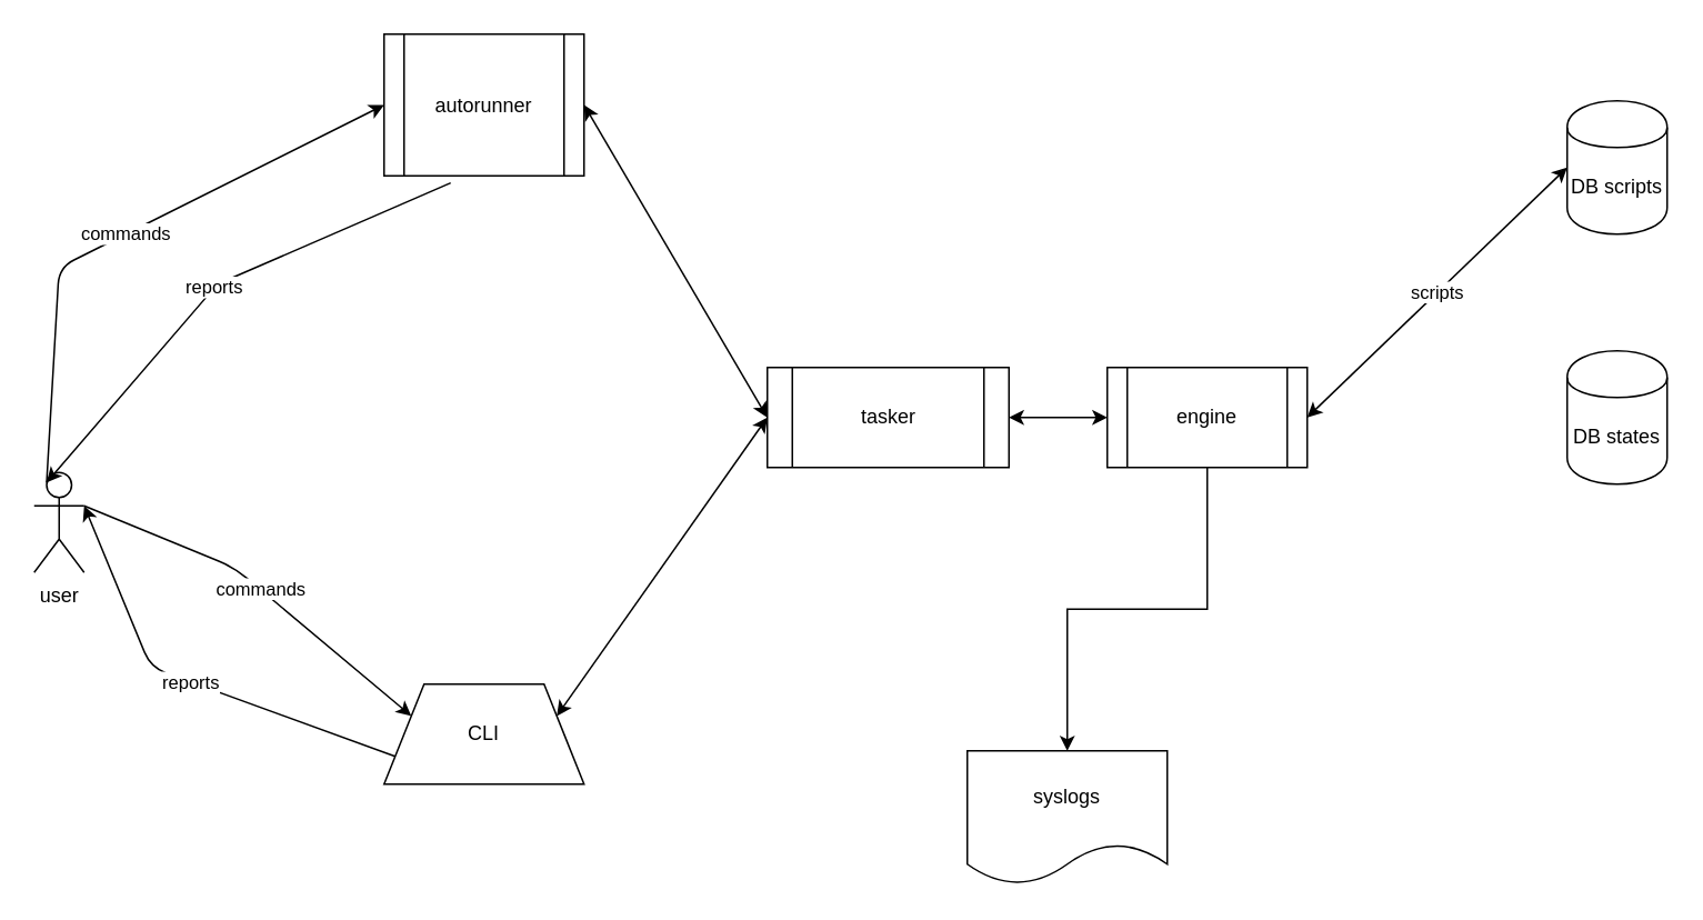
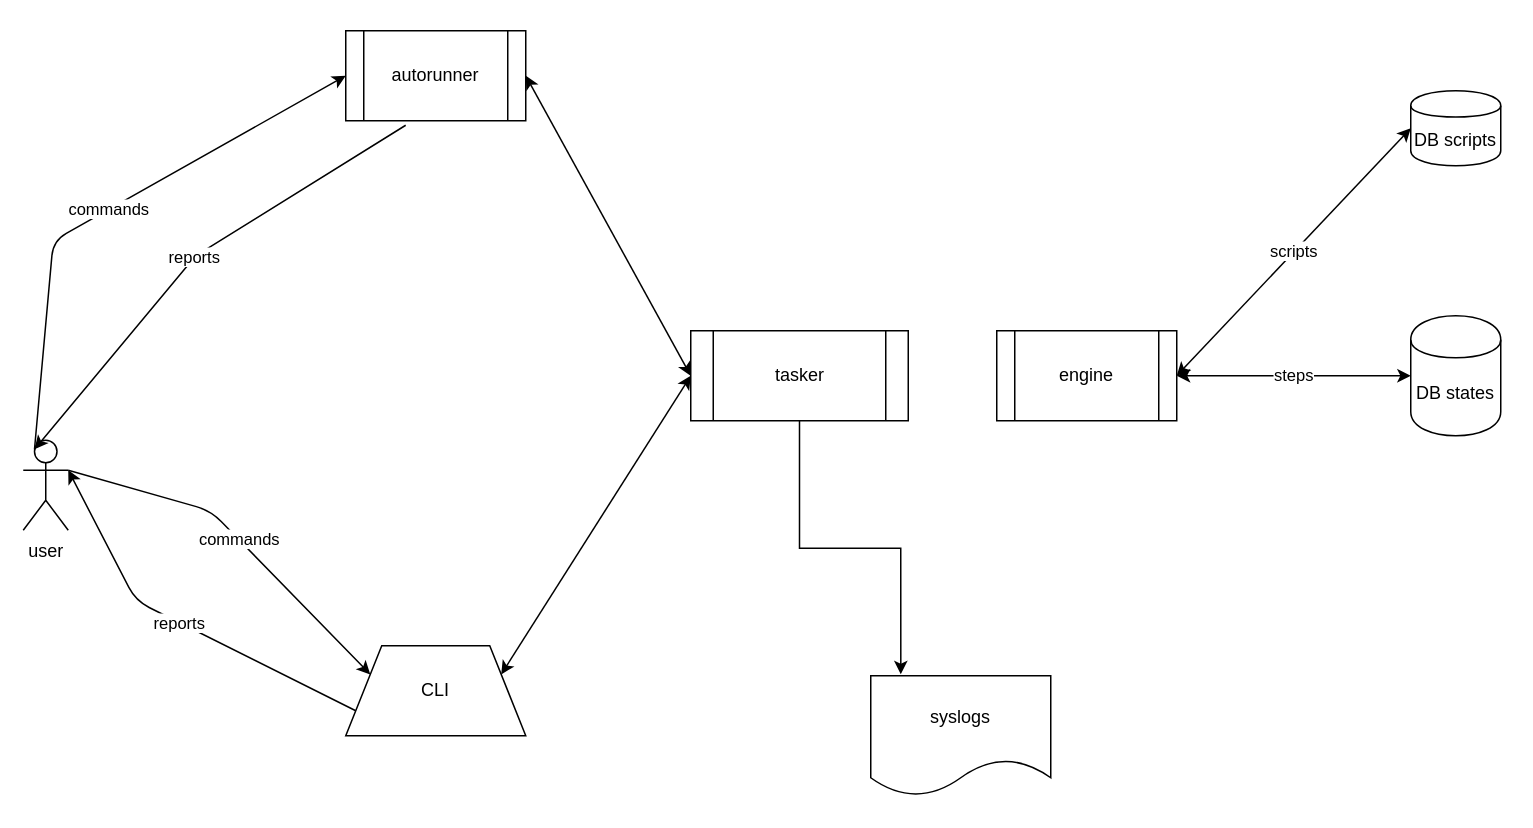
- <mxCell id="14" value="autorunner" style="shape=process;whiteSpace=wrap;html=1;backgroundOutline=1;" vertex="1" parent="1"><mxGeometry x="230" y="20" width="120" height="85" as="geometry" /></mxCell>
+ <mxCell id="14" value="autorunner" style="shape=process;whiteSpace=wrap;html=1;backgroundOutline=1;" vertex="1" parent="1"><mxGeometry x="230" y="20" width="120" height="60" as="geometry" /></mxCell>
- <mxCell id="4" value="DB scripts" style="shape=cylinder;whiteSpace=wrap;html=1;boundedLbl=1;backgroundOutline=1;" vertex="1" parent="1"><mxGeometry x="940" y="60" width="60" height="80" as="geometry" /></mxCell>
+ <mxCell id="4" value="DB scripts" style="shape=cylinder;whiteSpace=wrap;html=1;boundedLbl=1;backgroundOutline=1;" vertex="1" parent="1"><mxGeometry x="940" y="60" width="60" height="50" as="geometry" /></mxCell>
- <mxCell id="11" value="" style="endArrow=classic;startArrow=classic;html=1;exitX=1;exitY=0.5;exitDx=0;exitDy=0;entryX=0;entryY=0.5;entryDx=0;entryDy=0;" edge="1" parent="1" source="10" target="3"><mxGeometry width="50" height="50" relative="1" as="geometry"><mxPoint x="520" y="310" as="sourcePoint" /><mxPoint x="570" y="260" as="targetPoint" /></mxGeometry></mxCell>
+ <mxCell id="8" value="steps" style="endArrow=classic;startArrow=classic;html=1;exitX=1;exitY=0.5;exitDx=0;exitDy=0;entryX=0;entryY=0.5;entryDx=0;entryDy=0;" edge="1" parent="1" source="3" target="5"><mxGeometry width="50" height="50" relative="1" as="geometry"><mxPoint x="730" y="430" as="sourcePoint" /><mxPoint x="780" y="380" as="targetPoint" /></mxGeometry></mxCell>
- <mxCell id="6" value="user" style="shape=umlActor;verticalLabelPosition=bottom;labelBackgroundColor=#ffffff;verticalAlign=top;html=1;outlineConnect=0;" vertex="1" parent="1"><mxGeometry x="20" y="283" width="30" height="60" as="geometry" /></mxCell>
+ <mxCell id="6" value="user" style="shape=umlActor;verticalLabelPosition=bottom;labelBackgroundColor=#ffffff;verticalAlign=top;html=1;outlineConnect=0;" vertex="1" parent="1"><mxGeometry x="15" y="293" width="30" height="60" as="geometry" /></mxCell>
+ <mxCell id="9" style="edgeStyle=orthogonalEdgeStyle;rounded=0;orthogonalLoop=1;jettySize=auto;html=1;entryX=0.167;entryY=-0.012;entryDx=0;entryDy=0;entryPerimeter=0;startArrow=none;startFill=0;" edge="1" parent="1" source="10" target="17"><mxGeometry relative="1" as="geometry" /></mxCell>
- <mxCell id="2" style="edgeStyle=orthogonalEdgeStyle;rounded=0;orthogonalLoop=1;jettySize=auto;html=1;startArrow=none;startFill=0;" edge="1" parent="1" source="3" target="17"><mxGeometry relative="1" as="geometry" /></mxCell>
- <mxCell id="18" value="CLI" style="shape=trapezoid;perimeter=trapezoidPerimeter;whiteSpace=wrap;html=1;" vertex="1" parent="1"><mxGeometry x="230" y="410" width="120" height="60" as="geometry" /></mxCell>
+ <mxCell id="18" value="CLI" style="shape=trapezoid;perimeter=trapezoidPerimeter;whiteSpace=wrap;html=1;" vertex="1" parent="1"><mxGeometry x="230" y="430" width="120" height="60" as="geometry" /></mxCell>
